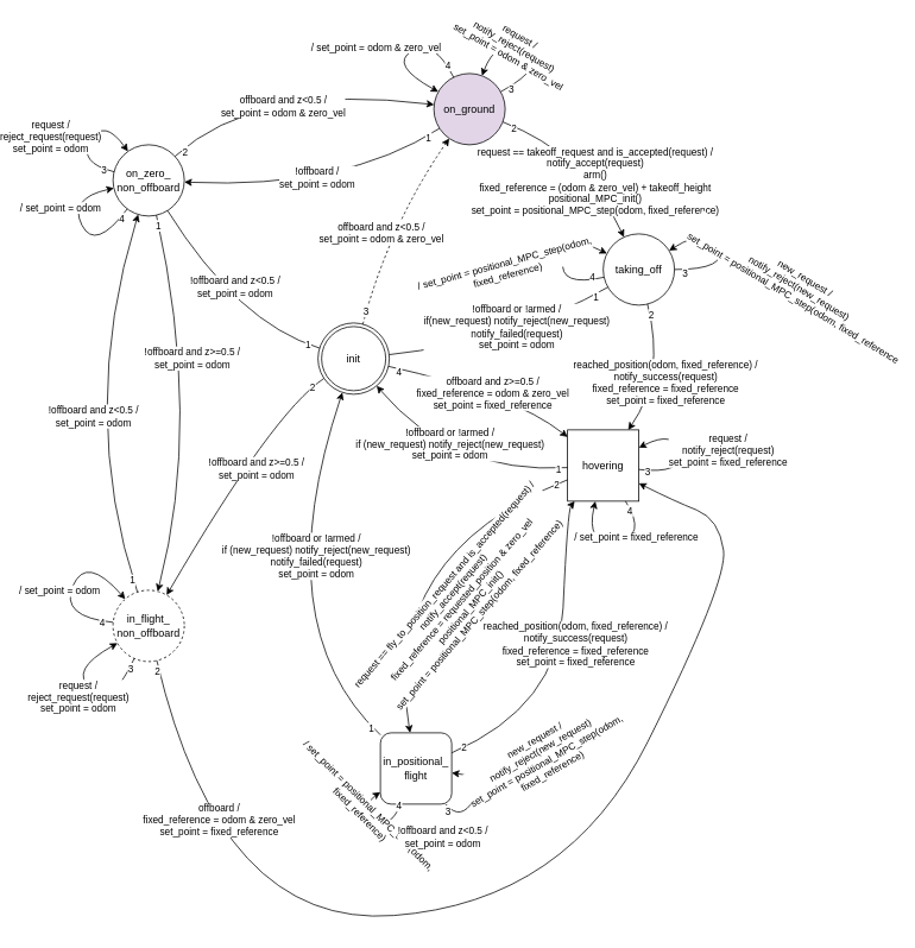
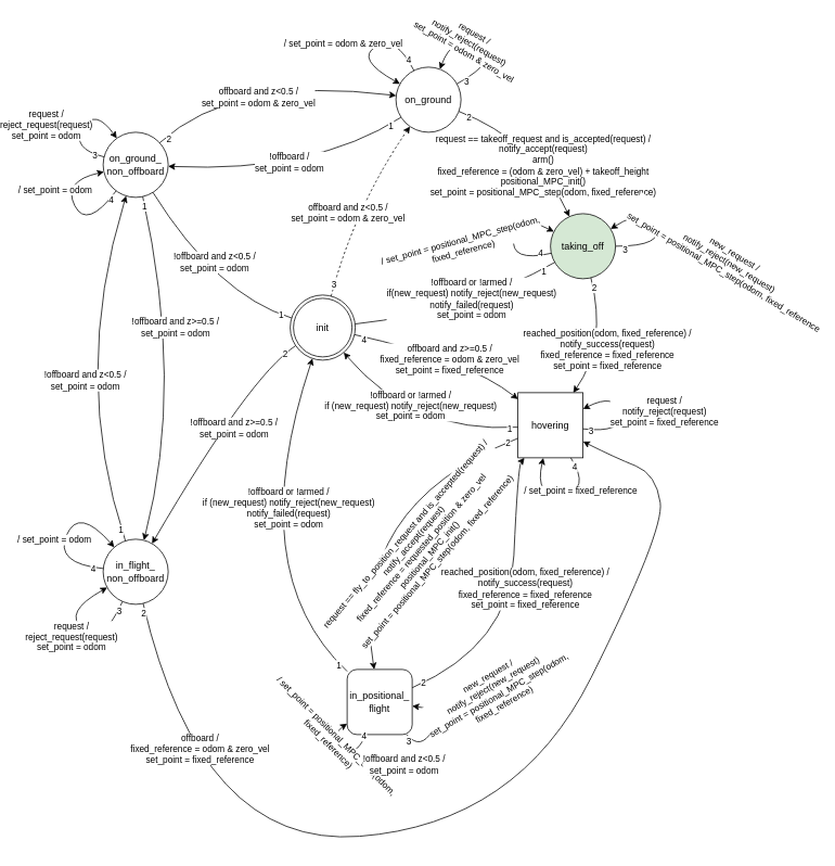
- <mxCell id="5" value="on_ground" style="ellipse;whiteSpace=wrap;html=1;aspect=fixed;fillColor=#e1d5e7;" parent="1" vertex="1"><mxGeometry x="440" y="60" width="80" height="80" as="geometry" /></mxCell>
+ <mxCell id="5" value="on_ground" style="ellipse;whiteSpace=wrap;html=1;aspect=fixed;" parent="1" vertex="1"><mxGeometry x="440" y="60" width="80" height="80" as="geometry" /></mxCell>
- <mxCell id="3" value="&lt;div&gt;on_zero_&lt;/div&gt;&lt;div&gt;non_offboard&lt;/div&gt;" style="ellipse;whiteSpace=wrap;html=1;aspect=fixed;" parent="1" vertex="1"><mxGeometry x="80" y="140" width="80" height="80" as="geometry" /></mxCell>
+ <mxCell id="3" value="&lt;div&gt;on_ground_&lt;/div&gt;&lt;div&gt;non_offboard&lt;/div&gt;" style="ellipse;whiteSpace=wrap;html=1;aspect=fixed;" parent="1" vertex="1"><mxGeometry x="80" y="140" width="80" height="80" as="geometry" /></mxCell>
- <mxCell id="6" value="taking_off" style="ellipse;whiteSpace=wrap;html=1;aspect=fixed;" parent="1" vertex="1"><mxGeometry x="630" y="240" width="80" height="80" as="geometry" /></mxCell>
+ <mxCell id="6" value="taking_off" style="ellipse;whiteSpace=wrap;html=1;aspect=fixed;fillColor=#d5e8d4;" parent="1" vertex="1"><mxGeometry x="630" y="240" width="80" height="80" as="geometry" /></mxCell>
- <mxCell id="4" value="in_flight_&lt;div&gt;non_offboard&lt;/div&gt;" style="ellipse;whiteSpace=wrap;html=1;aspect=fixed;dashed=1;" parent="1" vertex="1"><mxGeometry x="80" y="640" width="80" height="80" as="geometry" /></mxCell>
+ <mxCell id="4" value="in_flight_&lt;div&gt;non_offboard&lt;/div&gt;" style="ellipse;whiteSpace=wrap;html=1;aspect=fixed;" parent="1" vertex="1"><mxGeometry x="80" y="640" width="80" height="80" as="geometry" /></mxCell>
